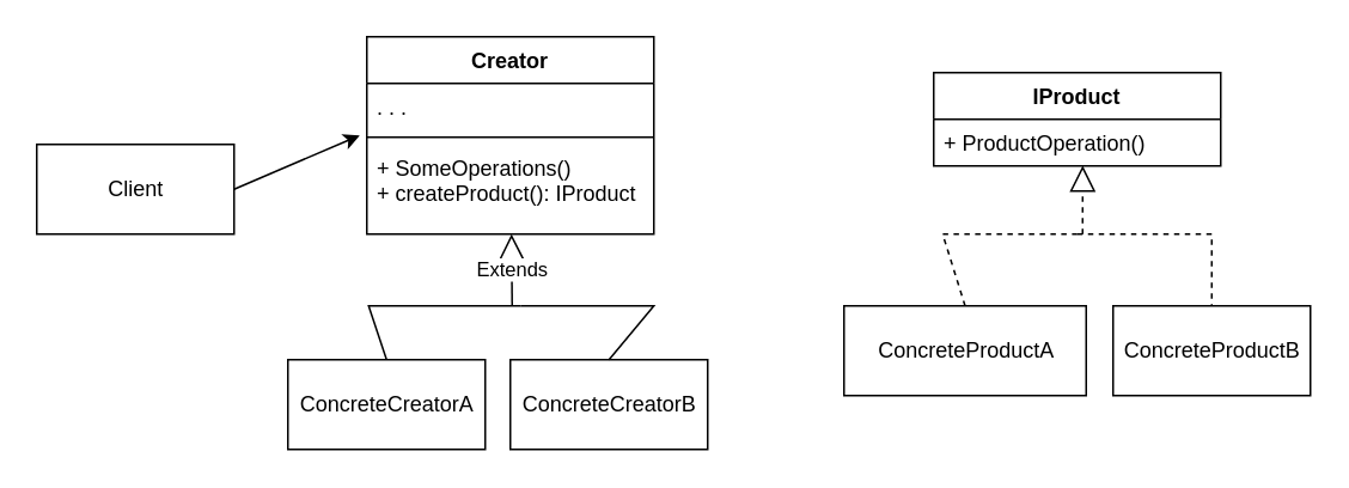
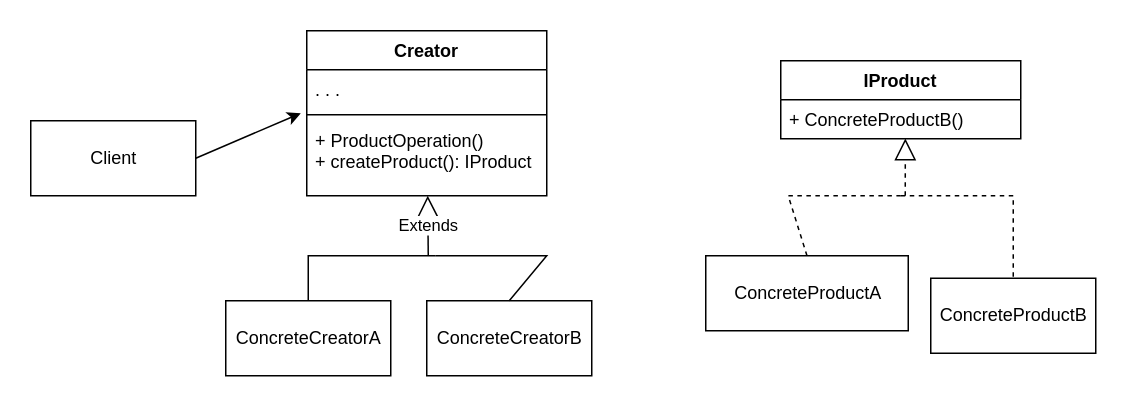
- <mxCell id="9" value="+ ProductOperation()" style="text;strokeColor=none;fillColor=none;align=left;verticalAlign=top;spacingLeft=4;spacingRight=4;overflow=hidden;rotatable=0;points=[[0,0.5],[1,0.5]];portConstraint=eastwest;" vertex="1" parent="8"><mxGeometry y="26" width="160" height="26" as="geometry" /></mxCell>
+ <mxCell id="9" value="+ ConcreteProductB()" style="text;strokeColor=none;fillColor=none;align=left;verticalAlign=top;spacingLeft=4;spacingRight=4;overflow=hidden;rotatable=0;points=[[0,0.5],[1,0.5]];portConstraint=eastwest;" vertex="1" parent="8"><mxGeometry y="26" width="160" height="26" as="geometry" /></mxCell>
- <mxCell id="7" value="+ SomeOperations()&#10;+ createProduct(): IProduct" style="text;strokeColor=none;fillColor=none;align=left;verticalAlign=top;spacingLeft=4;spacingRight=4;overflow=hidden;rotatable=0;points=[[0,0.5],[1,0.5]];portConstraint=eastwest;" vertex="1" parent="4"><mxGeometry y="60" width="160" height="50" as="geometry" /></mxCell>
+ <mxCell id="7" value="+ ProductOperation()&#10;+ createProduct(): IProduct" style="text;strokeColor=none;fillColor=none;align=left;verticalAlign=top;spacingLeft=4;spacingRight=4;overflow=hidden;rotatable=0;points=[[0,0.5],[1,0.5]];portConstraint=eastwest;" vertex="1" parent="4"><mxGeometry y="60" width="160" height="50" as="geometry" /></mxCell>
- <mxCell id="11" value="ConcreteProductB" style="html=1;" vertex="1" parent="1"><mxGeometry x="620" y="170" width="110" height="50" as="geometry" /></mxCell>
+ <mxCell id="11" value="ConcreteProductB" style="html=1;" vertex="1" parent="1"><mxGeometry x="620" y="185" width="110" height="50" as="geometry" /></mxCell>
- <mxCell id="15" value="ConcreteCreatorA" style="html=1;" vertex="1" parent="1"><mxGeometry x="160" y="200" width="110" height="50" as="geometry" /></mxCell>
+ <mxCell id="15" value="ConcreteCreatorA" style="html=1;" vertex="1" parent="1"><mxGeometry x="150" y="200" width="110" height="50" as="geometry" /></mxCell>
